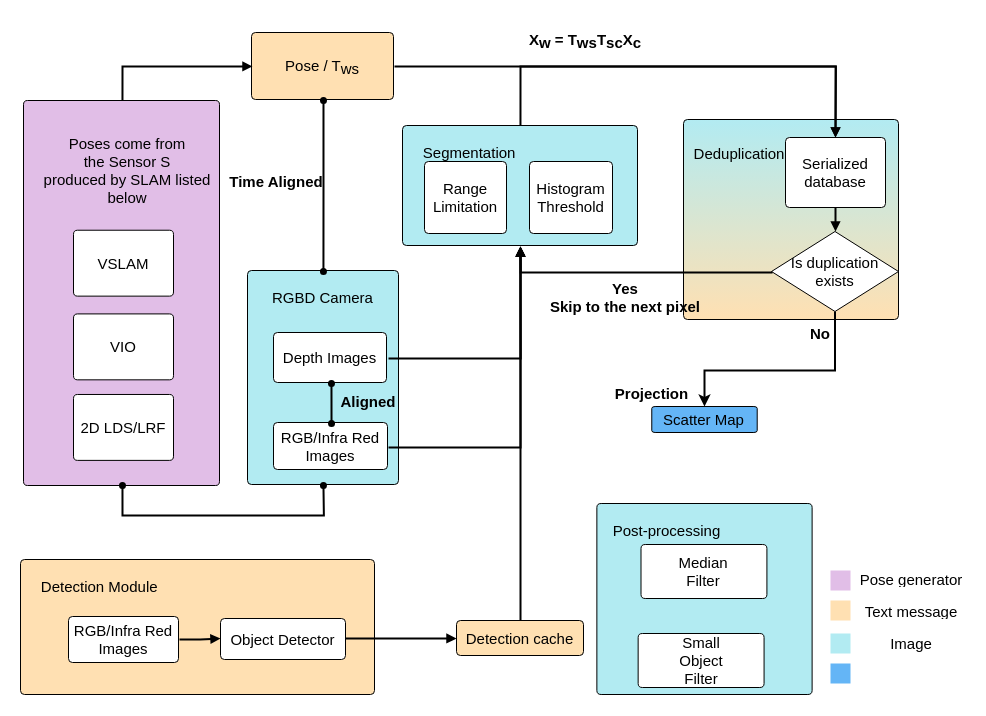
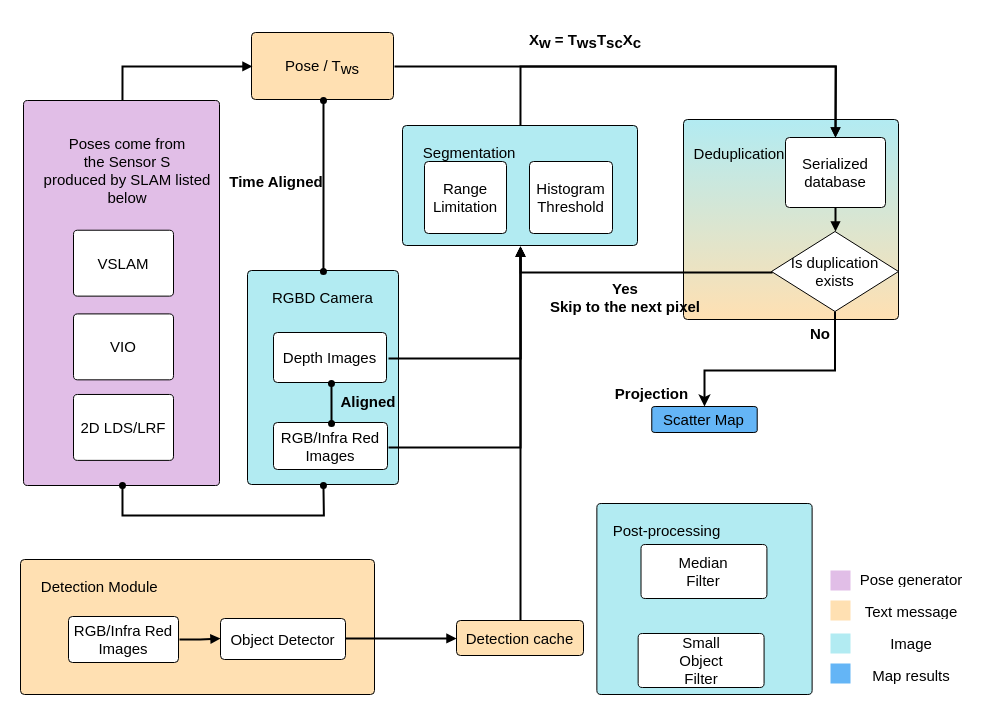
+ <mxCell id="57" value="&lt;div style=&quot;font-size: 15px;&quot;&gt;&lt;p style=&quot;text-align: center; margin: 0px; text-indent: 0px; vertical-align: middle; direction: ltr; font-size: 15px;&quot;&gt;&lt;font style=&quot;font-size: 15px; color: rgb(0, 0, 0); direction: ltr; letter-spacing: 0px; line-height: 120%; opacity: 1;&quot;&gt;Map results&lt;/font&gt;&lt;br style=&quot;font-size: 15px;&quot;&gt;&lt;/p&gt;&lt;/div&gt;" style="verticalAlign=middle;align=center;overflow=width;vsdxID=7;fillColor=none;gradientColor=none;shape=stencil(nZBLDoAgDAVP0z3SIyjeg0SURgWD+Lu9EGL8xBW7N828Ji1gOWs5KeBs9s72aqPGa8AKOCejlSMfEqAALFvrVOfsYprEk4xmTKNd44Y99VhscHY8qU7iQOYhFixbvfhXzlZfYgj3hQG+54dReh2KEw==);strokeColor=none;strokeWidth=0;spacingTop=-3;spacingBottom=-3;spacingLeft=-3;spacingRight=-3;points=[];labelBackgroundColor=none;rounded=0;html=1;whiteSpace=wrap;fontSize=15;" parent="53" vertex="1"><mxGeometry x="33" y="96" width="96" height="17" as="geometry" /></mxCell>
